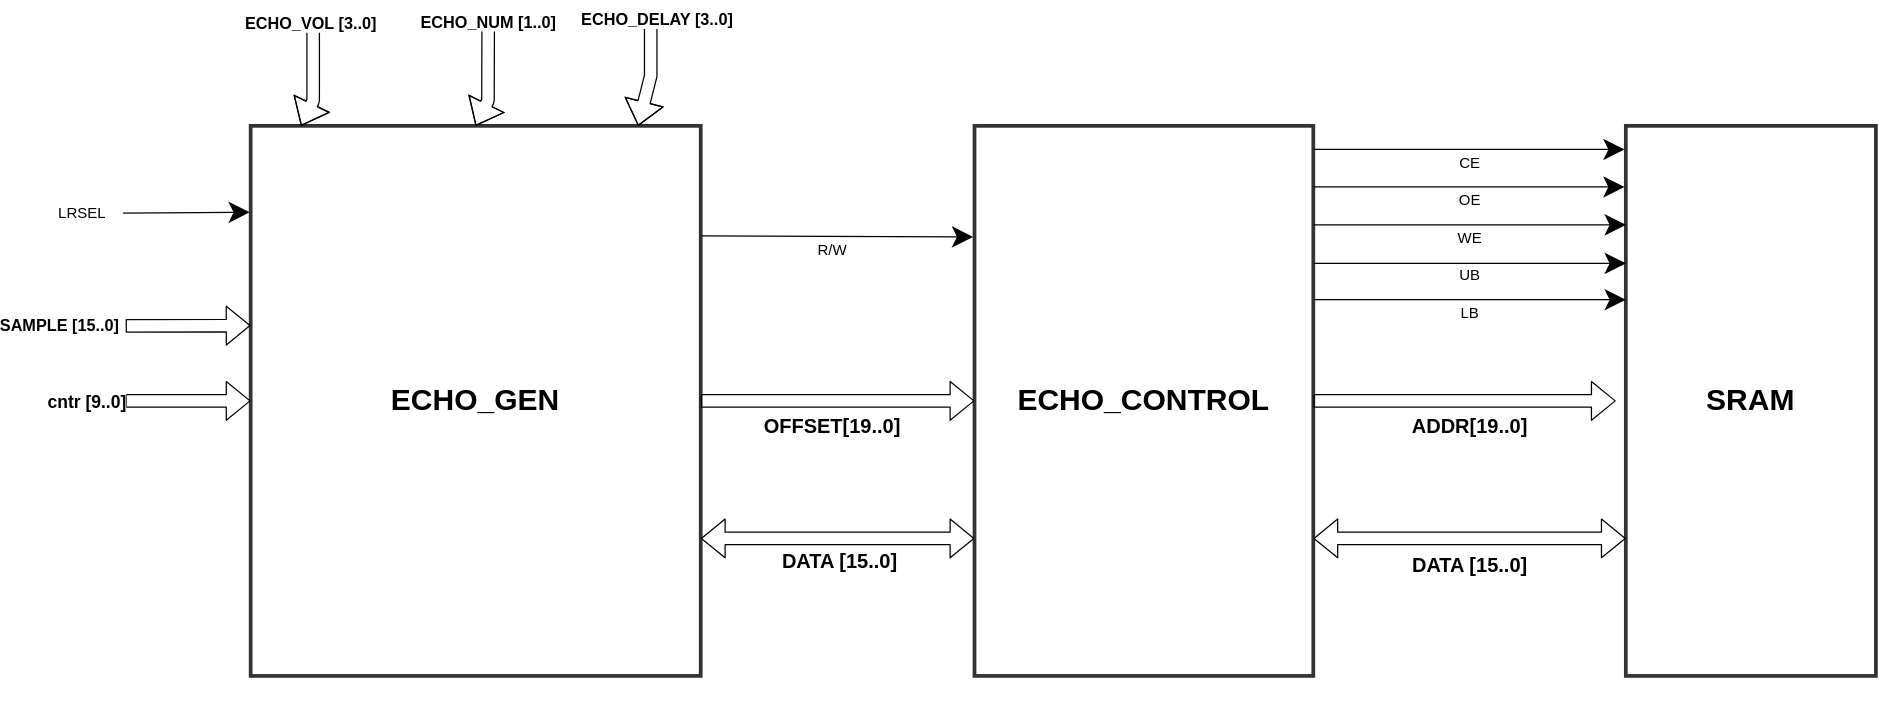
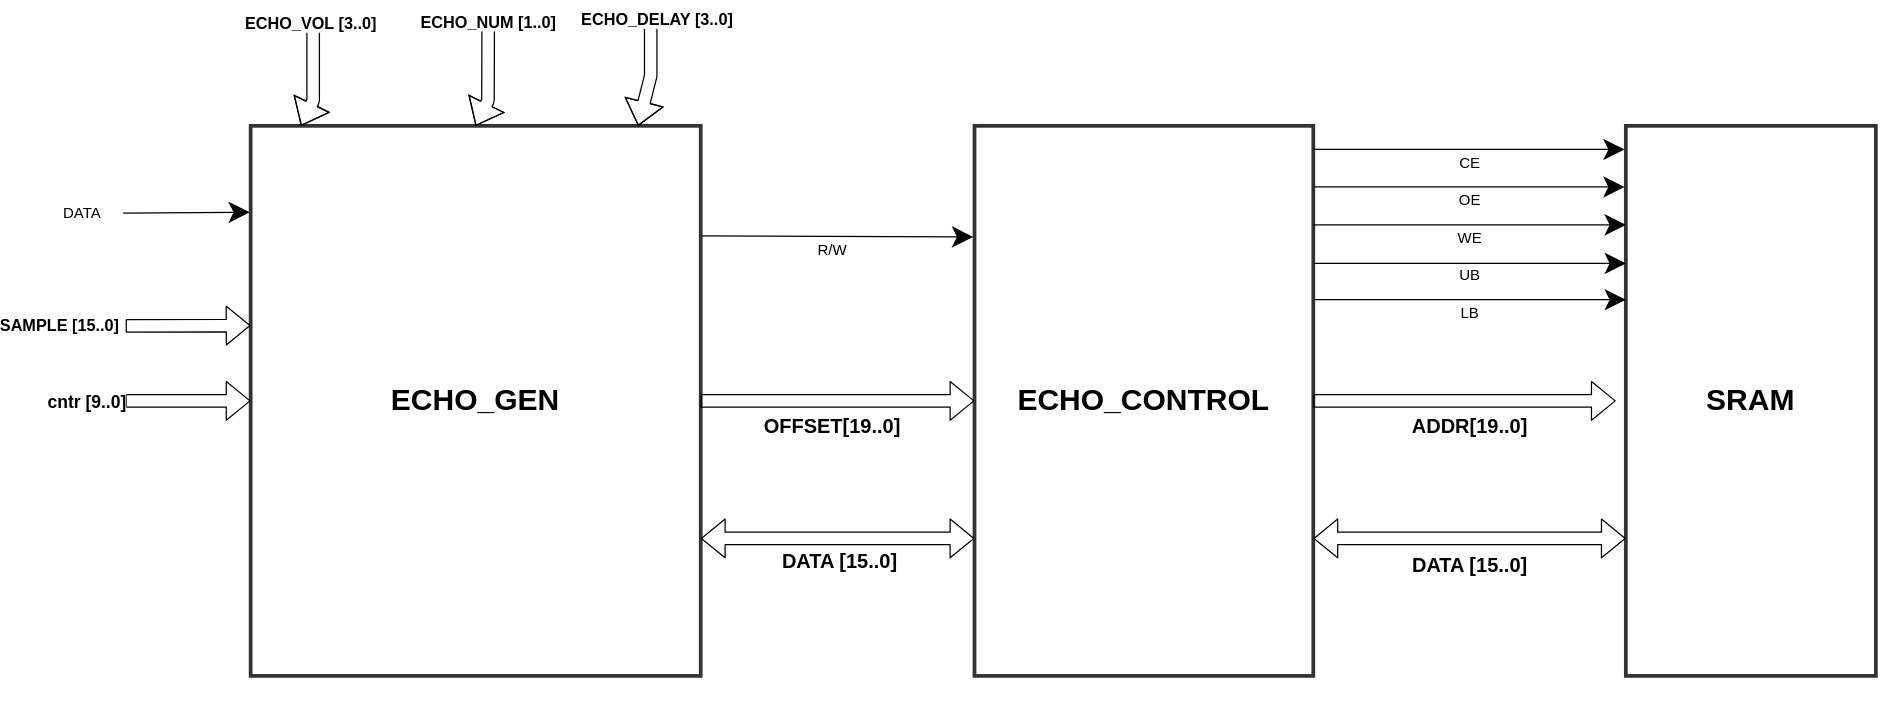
- <mxCell id="3" value="LRSEL" style="text;html=1;align=center;verticalAlign=middle;resizable=0;points=[];autosize=1;strokeColor=none;fillColor=none;fontStyle=0;fontSize=12;" vertex="1" parent="1"><mxGeometry x="20" y="160" width="50" height="20" as="geometry" /></mxCell>
+ <mxCell id="3" value="DATA" style="text;html=1;align=center;verticalAlign=middle;resizable=0;points=[];autosize=1;strokeColor=none;fillColor=none;fontStyle=0;fontSize=12;" vertex="1" parent="1"><mxGeometry x="20" y="160" width="50" height="20" as="geometry" /></mxCell>
